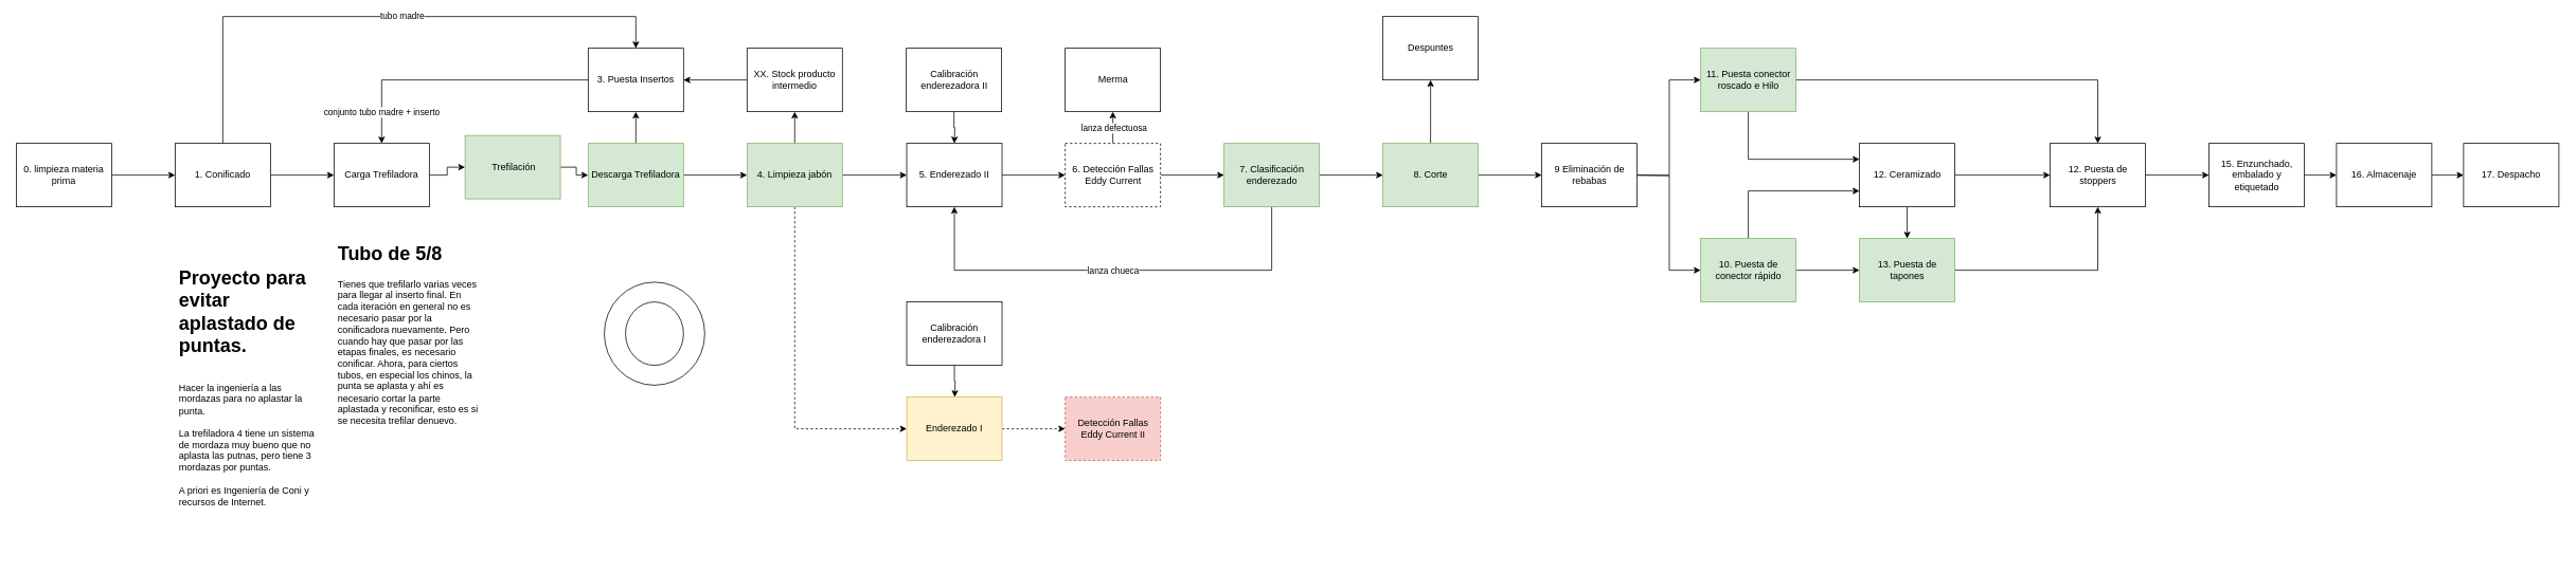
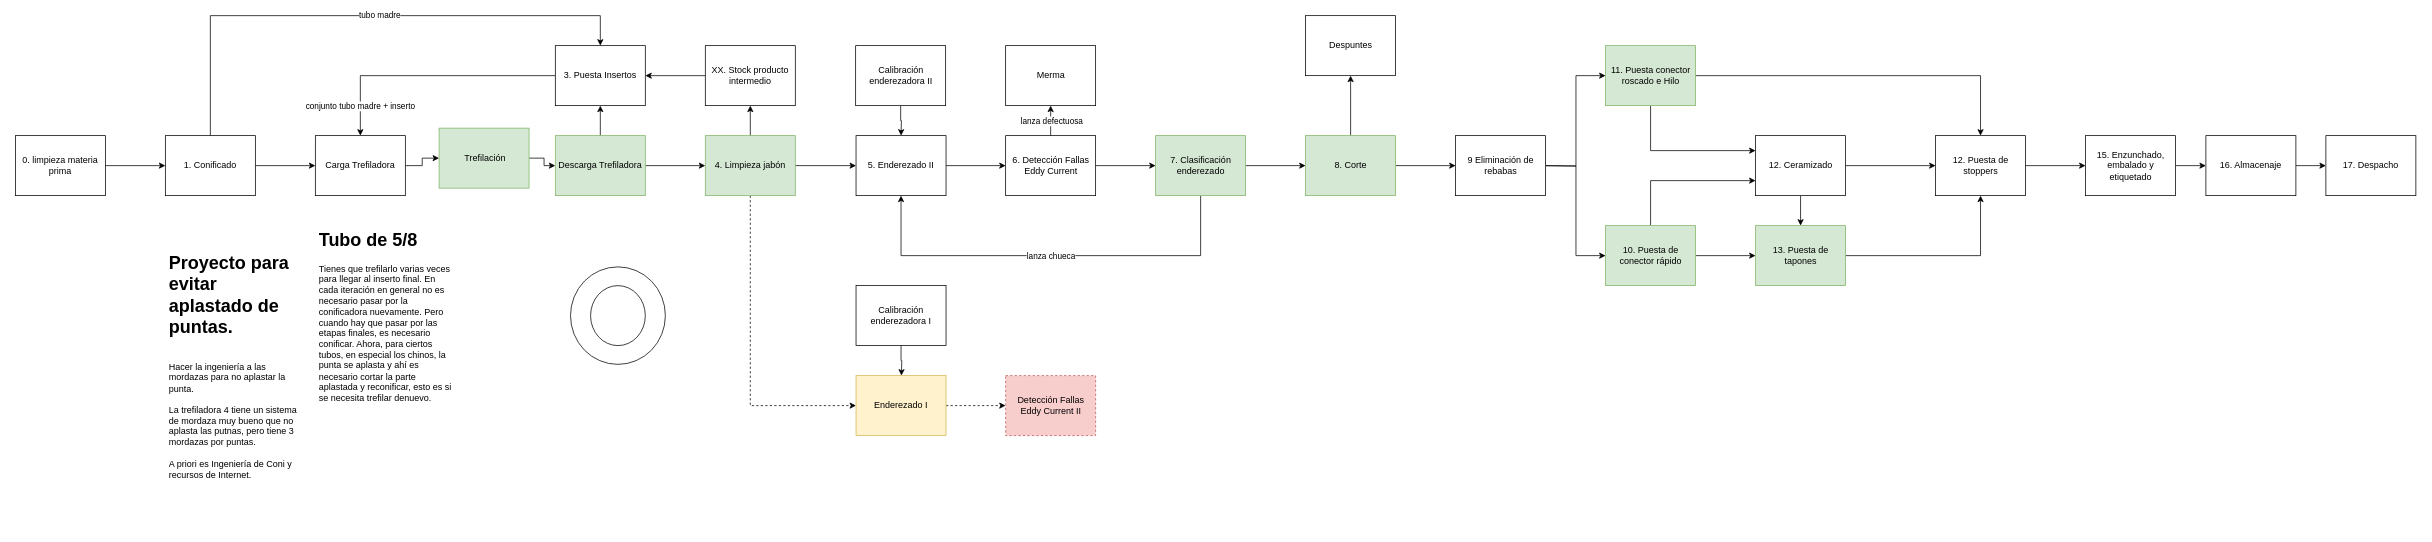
- <mxCell id="23" value="6. Detección Fallas Eddy Current" style="rounded=0;whiteSpace=wrap;html=1;dashed=1;" parent="1" vertex="1"><mxGeometry x="1340.5" y="180" width="120" height="80" as="geometry" /></mxCell>
+ <mxCell id="23" value="6. Detección Fallas Eddy Current" style="rounded=0;whiteSpace=wrap;html=1;" parent="1" vertex="1"><mxGeometry x="1340.5" y="180" width="120" height="80" as="geometry" /></mxCell>
